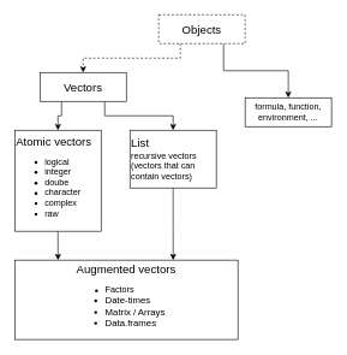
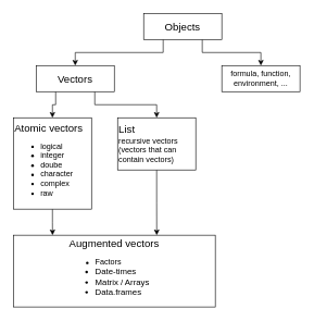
- <mxCell id="4" value="&lt;font style=&quot;font-size: 16px&quot;&gt;Objects&lt;/font&gt;" style="rounded=0;whiteSpace=wrap;html=1;dashed=1;" vertex="1" parent="1"><mxGeometry x="220" y="20" width="120" height="40" as="geometry" /></mxCell>
+ <mxCell id="4" value="&lt;font style=&quot;font-size: 16px&quot;&gt;Objects&lt;/font&gt;" style="rounded=0;whiteSpace=wrap;html=1;" vertex="1" parent="1"><mxGeometry x="220" y="20" width="120" height="40" as="geometry" /></mxCell>
- <mxCell id="3" style="edgeStyle=orthogonalEdgeStyle;rounded=0;orthogonalLoop=1;jettySize=auto;html=1;exitX=0.25;exitY=1;exitDx=0;exitDy=0;dashed=1;" edge="1" parent="1" source="4" target="7"><mxGeometry relative="1" as="geometry" /></mxCell>
+ <mxCell id="3" style="edgeStyle=orthogonalEdgeStyle;rounded=0;orthogonalLoop=1;jettySize=auto;html=1;exitX=0.25;exitY=1;exitDx=0;exitDy=0;" edge="1" parent="1" source="4" target="7"><mxGeometry relative="1" as="geometry" /></mxCell>
- <mxCell id="8" value="formula, function, environment, ..." style="rounded=0;whiteSpace=wrap;html=1;" vertex="1" parent="1"><mxGeometry x="340" y="135" width="120" height="40" as="geometry" /></mxCell>
+ <mxCell id="8" value="formula, function, environment, ..." style="rounded=0;whiteSpace=wrap;html=1;" vertex="1" parent="1"><mxGeometry x="340" y="100" width="120" height="40" as="geometry" /></mxCell>
